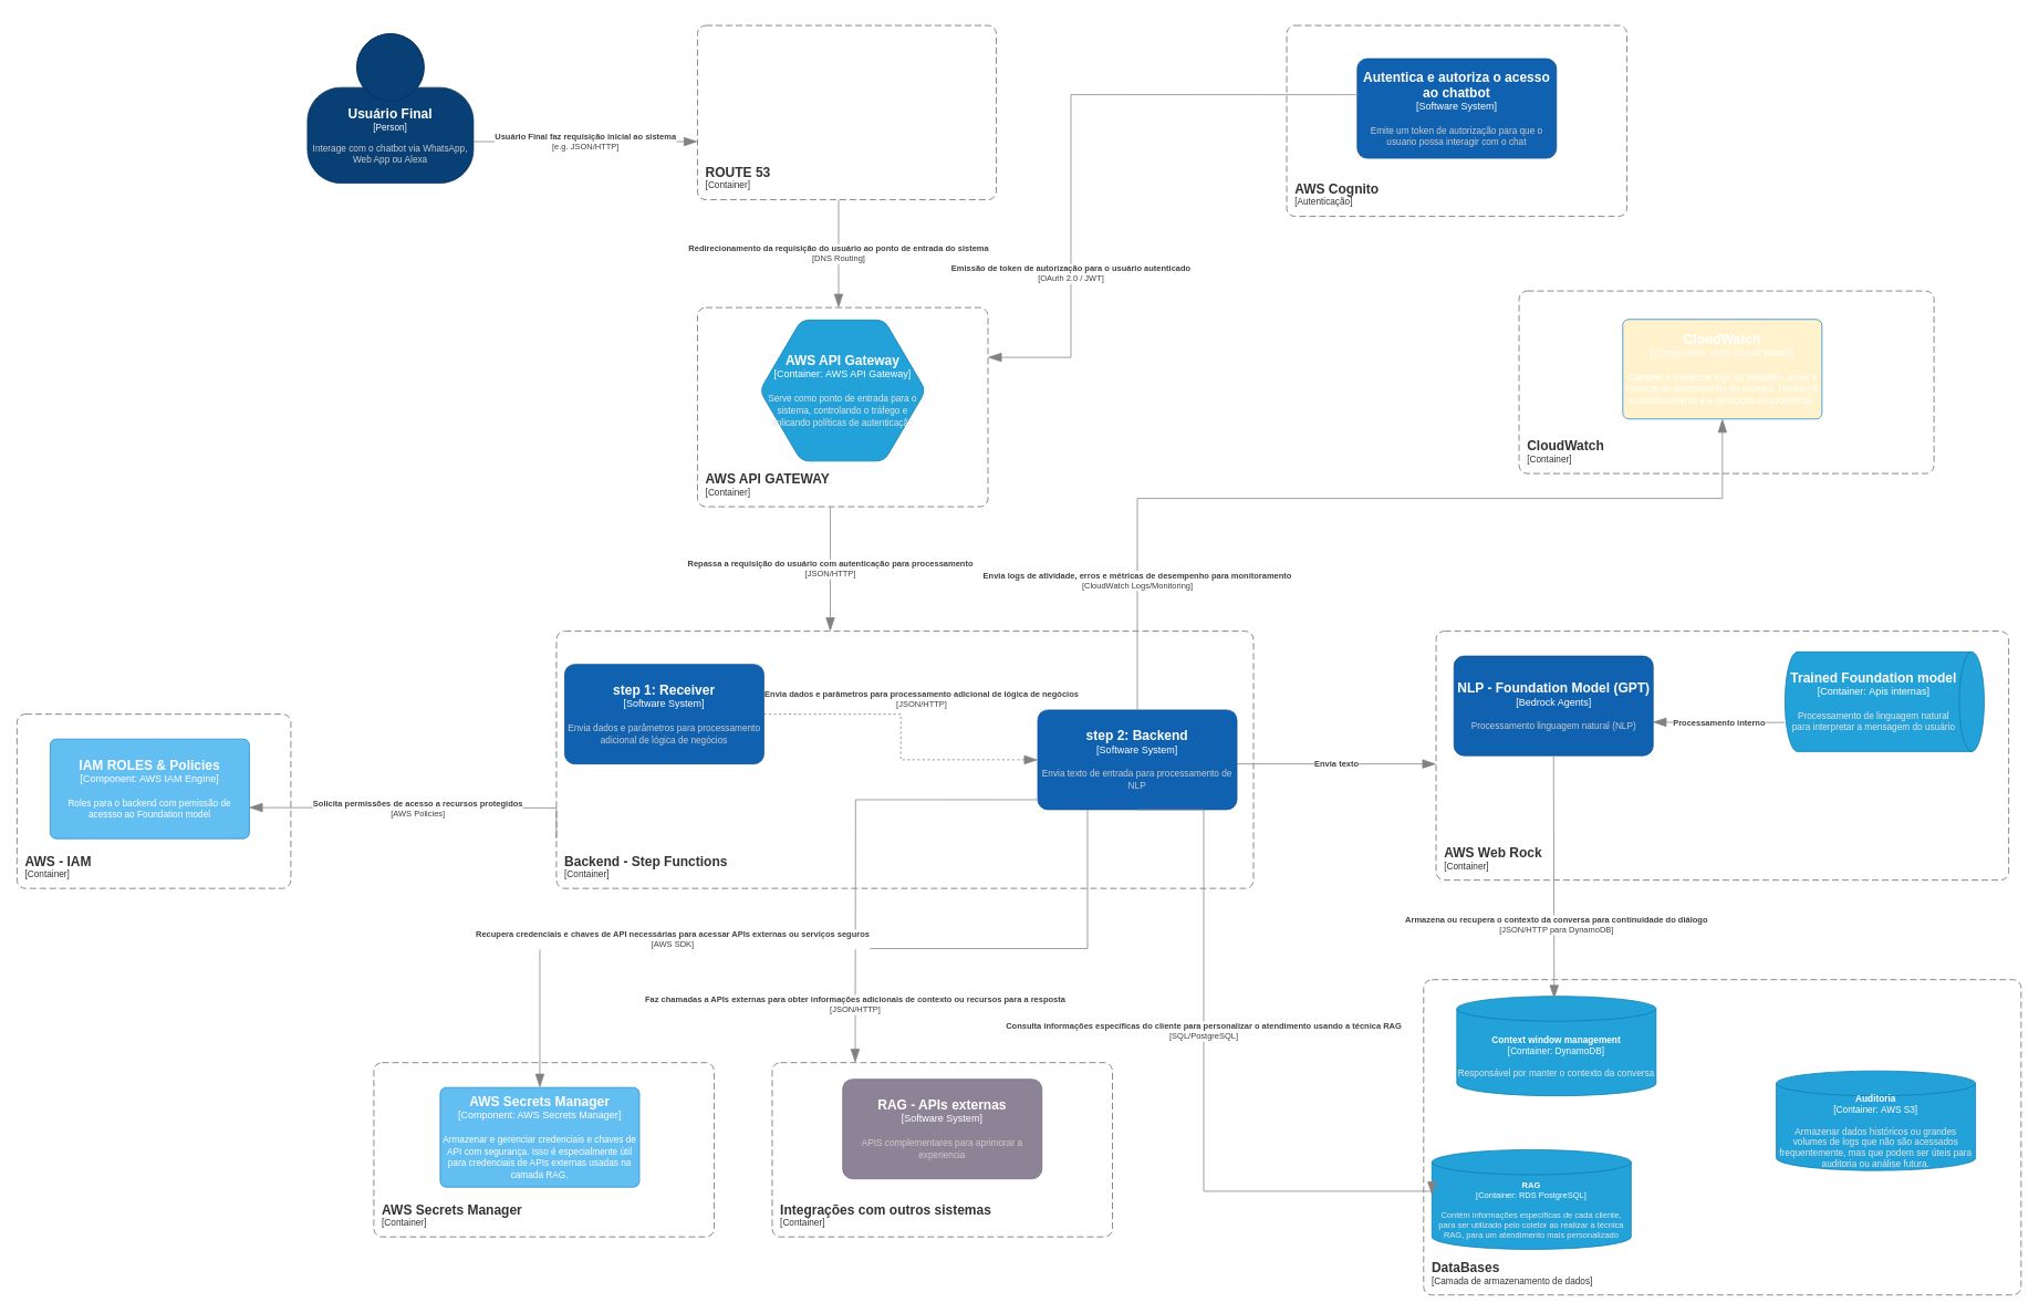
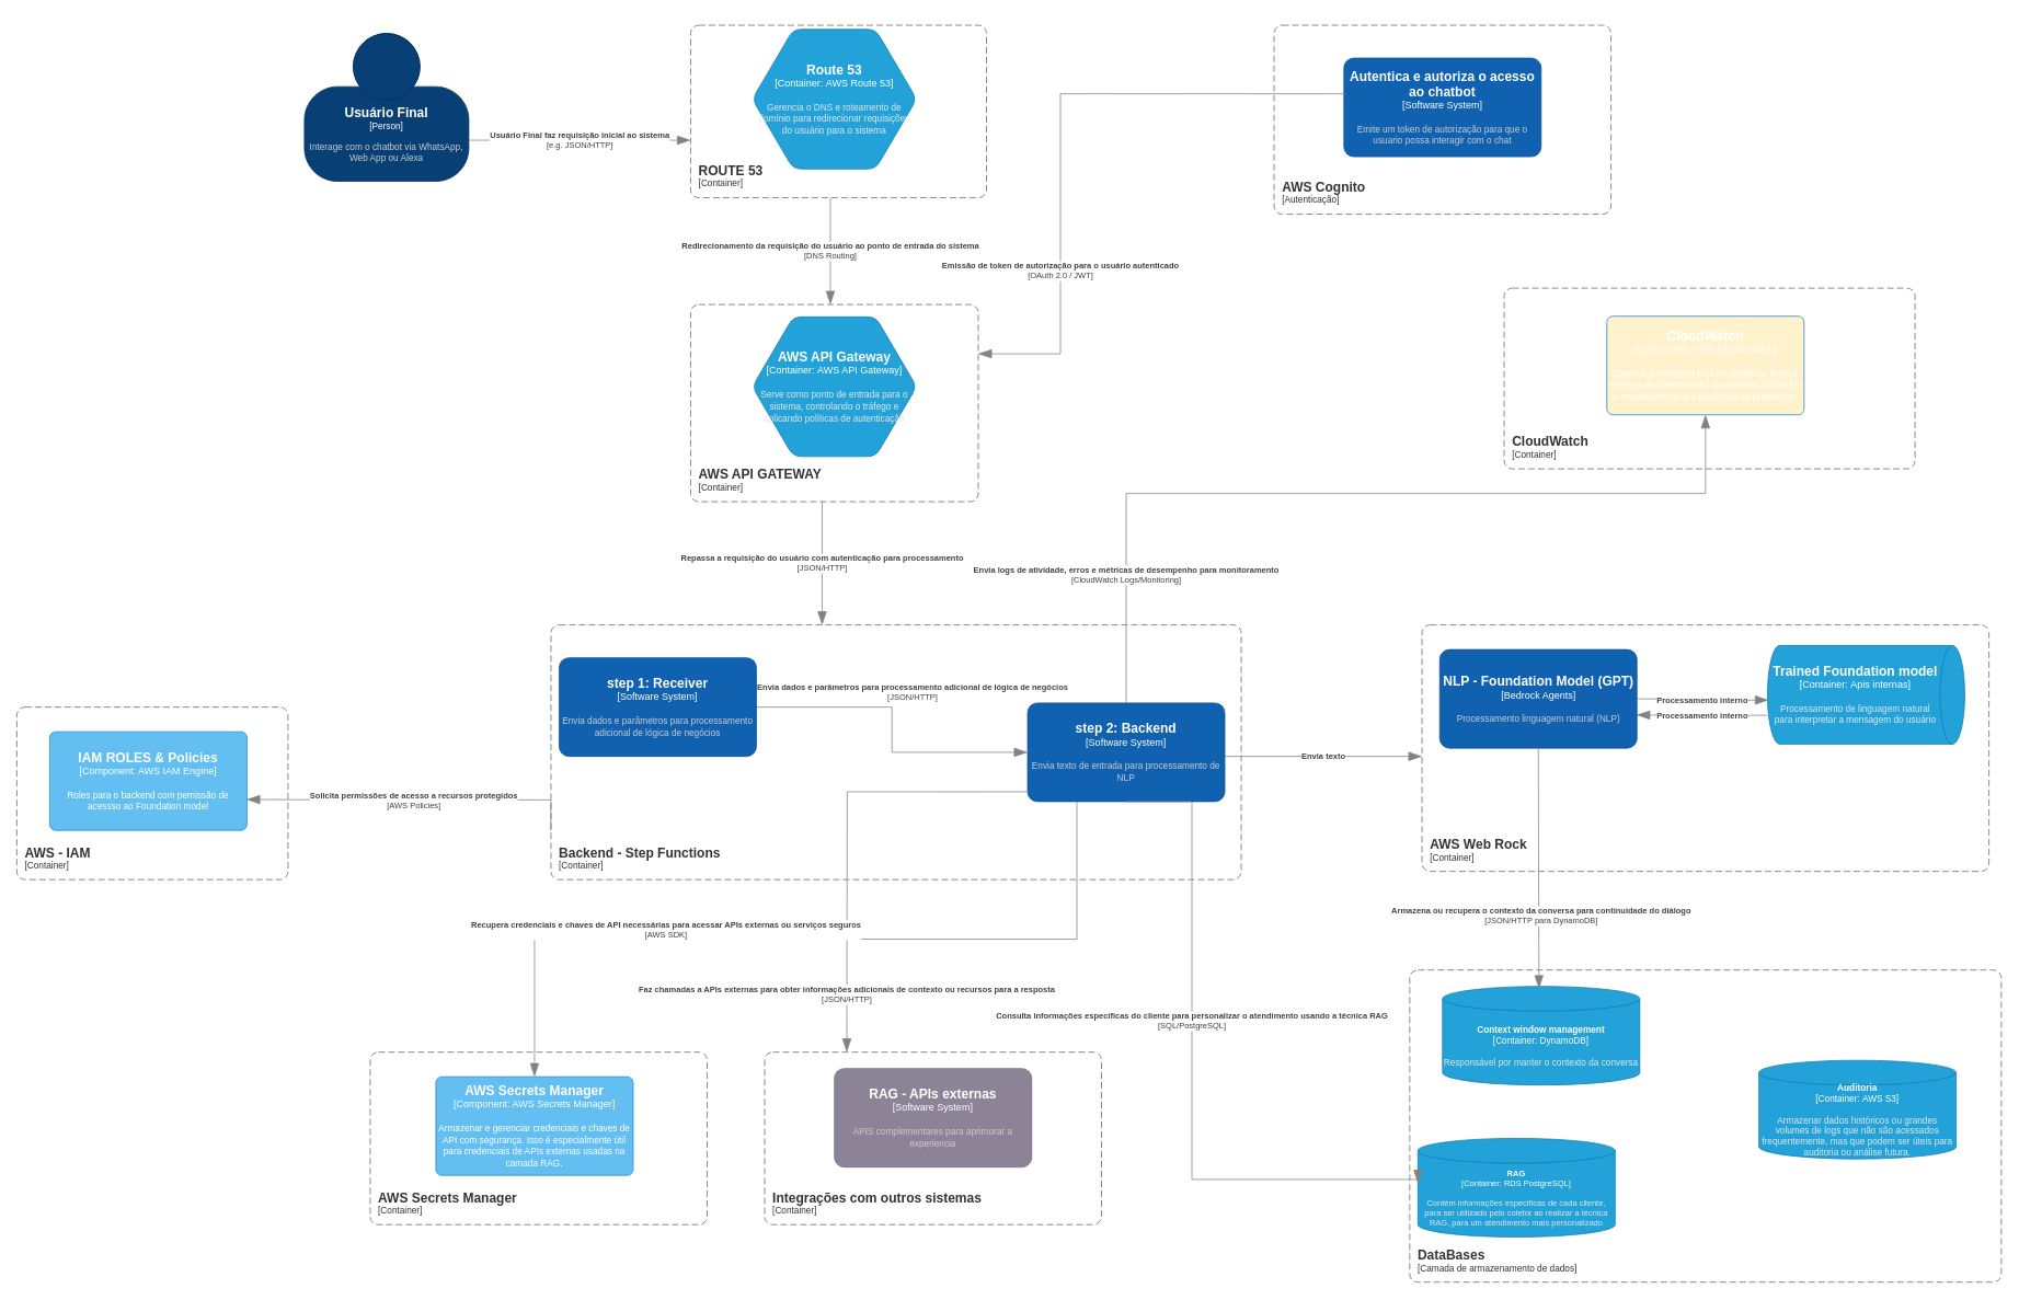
+ <mxCell id="7" value="&lt;font style=&quot;font-size: 16px&quot;&gt;&lt;b&gt;Route 53&lt;/b&gt;&lt;/font&gt;&lt;div&gt;[Container:&amp;nbsp;AWS Route 53]&lt;/div&gt;&lt;br&gt;&lt;div&gt;&lt;font style=&quot;font-size: 11px&quot;&gt;&lt;font color=&quot;#E6E6E6&quot;&gt;Gerencia o DNS e roteamento de domínio para redirecionar requisições do usuário para o sistema&lt;/font&gt;&lt;/div&gt;" style="shape=hexagon;size=50;perimeter=hexagonPerimeter2;whiteSpace=wrap;html=1;fixedSize=1;rounded=1;labelBackgroundColor=none;fillColor=#23A2D9;fontSize=12;fontColor=#ffffff;align=center;strokeColor=#0E7DAD;metaEdit=1;points=[[0.5,0,0],[1,0.25,0],[1,0.5,0],[1,0.75,0],[0.5,1,0],[0,0.75,0],[0,0.5,0],[0,0.25,0]];resizable=0;" vertex="1" parent="1"><mxGeometry x="915" y="35" width="200" height="170" as="geometry" /></mxCell>
+ <mxCell id="23" value="&lt;div style=&quot;text-align: left&quot;&gt;&lt;div style=&quot;text-align: center&quot;&gt;&lt;b&gt;Processamento interno&lt;/b&gt;&lt;/div&gt;" style="endArrow=blockThin;html=1;fontSize=10;fontColor=#404040;strokeWidth=1;endFill=1;strokeColor=#828282;elbow=vertical;metaEdit=1;endSize=14;startSize=14;jumpStyle=arc;jumpSize=16;rounded=0;edgeStyle=orthogonalEdgeStyle;exitX=1;exitY=0.5;exitDx=0;exitDy=0;exitPerimeter=0;entryX=0.554;entryY=0.995;entryDx=0;entryDy=0;entryPerimeter=0;" edge="1" parent="19" source="21" target="22"><mxGeometry width="240" relative="1" as="geometry"><mxPoint x="258.75" y="210" as="sourcePoint" /><mxPoint x="517.5" y="210" as="targetPoint" /></mxGeometry></mxCell>
- <mxCell id="15" value="&lt;div style=&quot;text-align: left&quot;&gt;&lt;div style=&quot;text-align: center&quot;&gt;&lt;b&gt; Envia dados e parâmetros para processamento adicional de lógica de negócios&lt;/b&gt;&lt;/div&gt;&lt;div style=&quot;text-align: center&quot;&gt;[JSON/HTTP]&lt;/div&gt;&lt;/div&gt;" style="endArrow=blockThin;html=1;fontSize=10;fontColor=#404040;strokeWidth=1;endFill=1;strokeColor=#828282;elbow=vertical;metaEdit=1;endSize=14;startSize=14;jumpStyle=arc;jumpSize=16;rounded=0;edgeStyle=orthogonalEdgeStyle;entryX=0;entryY=0.5;entryDx=0;entryDy=0;entryPerimeter=0;exitX=1;exitY=0.5;exitDx=0;exitDy=0;exitPerimeter=0;dashed=1;" edge="1" parent="1" source="18" target="17"><mxGeometry x="-0.136" y="32" width="240" relative="1" as="geometry"><mxPoint x="940" y="860" as="sourcePoint" /><mxPoint x="1170" y="860" as="targetPoint" /><mxPoint x="-7" y="-20" as="offset" /></mxGeometry></mxCell>
+ <mxCell id="15" value="&lt;div style=&quot;text-align: left&quot;&gt;&lt;div style=&quot;text-align: center&quot;&gt;&lt;b&gt; Envia dados e parâmetros para processamento adicional de lógica de negócios&lt;/b&gt;&lt;/div&gt;&lt;div style=&quot;text-align: center&quot;&gt;[JSON/HTTP]&lt;/div&gt;&lt;/div&gt;" style="endArrow=blockThin;html=1;fontSize=10;fontColor=#404040;strokeWidth=1;endFill=1;strokeColor=#828282;elbow=vertical;metaEdit=1;endSize=14;startSize=14;jumpStyle=arc;jumpSize=16;rounded=0;edgeStyle=orthogonalEdgeStyle;entryX=0;entryY=0.5;entryDx=0;entryDy=0;entryPerimeter=0;exitX=1;exitY=0.5;exitDx=0;exitDy=0;exitPerimeter=0;" edge="1" parent="1" source="18" target="17"><mxGeometry x="-0.136" y="32" width="240" relative="1" as="geometry"><mxPoint x="940" y="860" as="sourcePoint" /><mxPoint x="1170" y="860" as="targetPoint" /><mxPoint x="-7" y="-20" as="offset" /></mxGeometry></mxCell>
